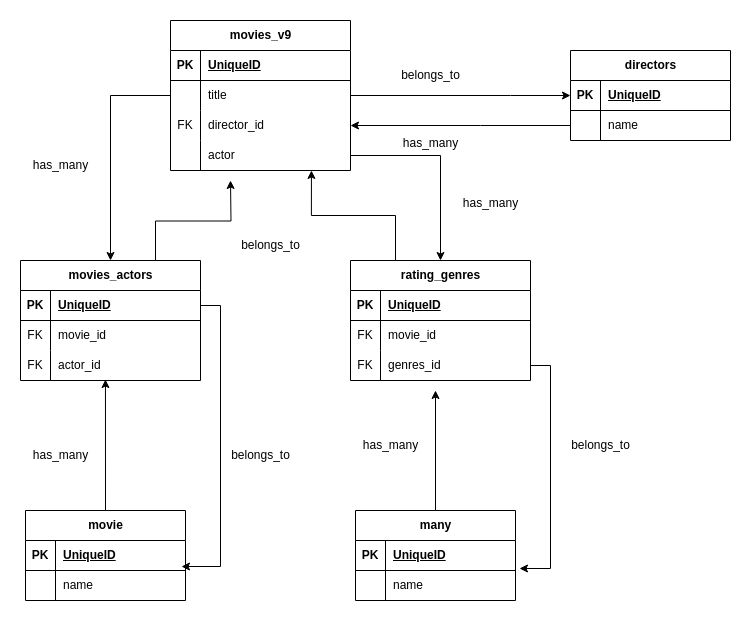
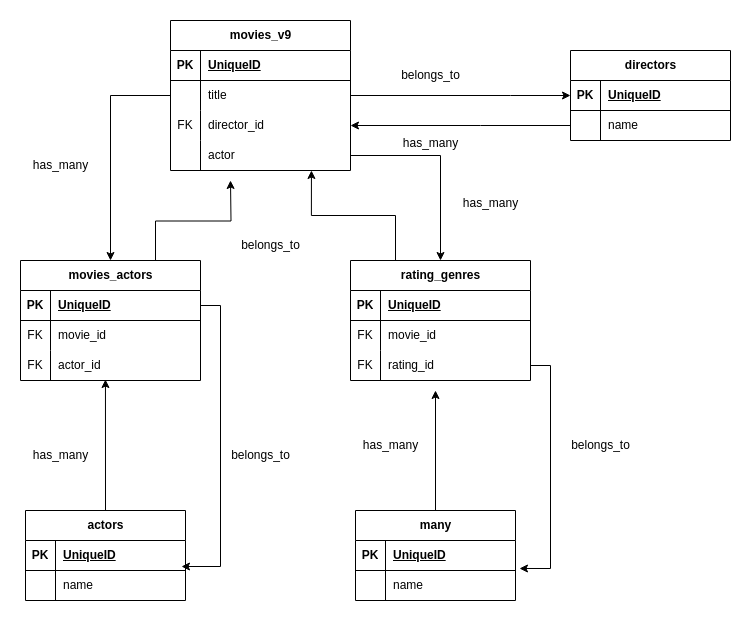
- <mxCell id="57" value="genres_id" style="shape=partialRectangle;connectable=0;fillColor=none;top=0;left=0;bottom=0;right=0;align=left;spacingLeft=6;overflow=hidden;whiteSpace=wrap;html=1;" vertex="1" parent="55"><mxGeometry x="30" width="150" height="30" as="geometry"><mxRectangle width="150" height="30" as="alternateBounds" /></mxGeometry></mxCell>
+ <mxCell id="57" value="rating_id" style="shape=partialRectangle;connectable=0;fillColor=none;top=0;left=0;bottom=0;right=0;align=left;spacingLeft=6;overflow=hidden;whiteSpace=wrap;html=1;" vertex="1" parent="55"><mxGeometry x="30" width="150" height="30" as="geometry"><mxRectangle width="150" height="30" as="alternateBounds" /></mxGeometry></mxCell>
- <mxCell id="30" value="movie" style="shape=table;startSize=30;container=1;collapsible=1;childLayout=tableLayout;fixedRows=1;rowLines=0;fontStyle=1;align=center;resizeLast=1;html=1;" vertex="1" parent="1"><mxGeometry x="25" y="510" width="160" height="90" as="geometry" /></mxCell>
+ <mxCell id="30" value="actors" style="shape=table;startSize=30;container=1;collapsible=1;childLayout=tableLayout;fixedRows=1;rowLines=0;fontStyle=1;align=center;resizeLast=1;html=1;" vertex="1" parent="1"><mxGeometry x="25" y="510" width="160" height="90" as="geometry" /></mxCell>
